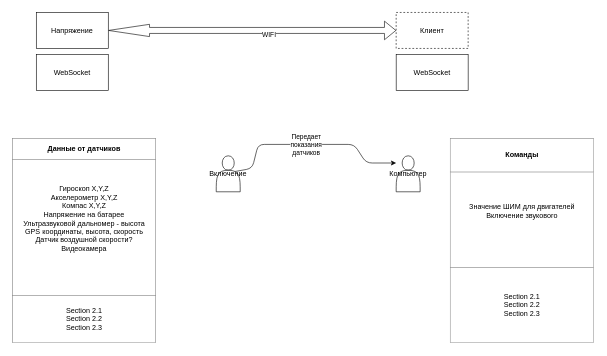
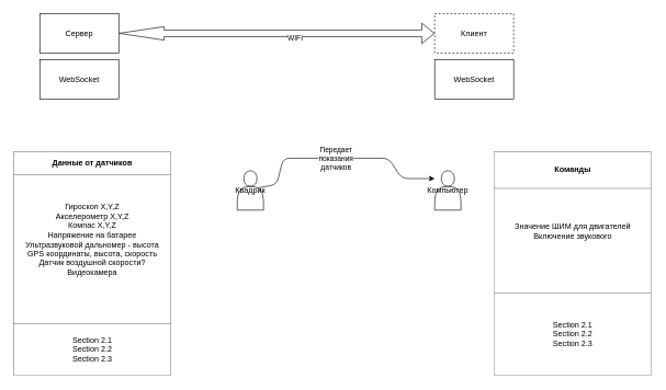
- <mxCell id="11" value="Напряжение" style="rounded=0;whiteSpace=wrap;html=1;" vertex="1" parent="1"><mxGeometry x="60" y="20" width="120" height="60" as="geometry" /></mxCell>
+ <mxCell id="11" value="Сервер" style="rounded=0;whiteSpace=wrap;html=1;" vertex="1" parent="1"><mxGeometry x="60" y="20" width="120" height="60" as="geometry" /></mxCell>
- <mxCell id="4" value="Включение" style="shape=actor;whiteSpace=wrap;html=1;" vertex="1" parent="1"><mxGeometry x="360" y="259" width="40" height="60" as="geometry" /></mxCell>
+ <mxCell id="4" value="Квадрик" style="shape=actor;whiteSpace=wrap;html=1;" vertex="1" parent="1"><mxGeometry x="360" y="259" width="40" height="60" as="geometry" /></mxCell>
